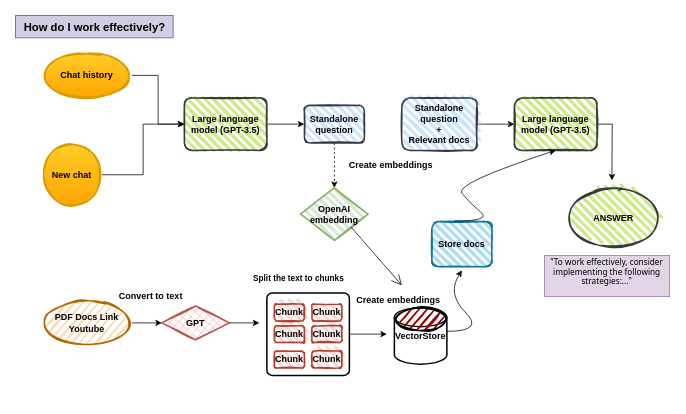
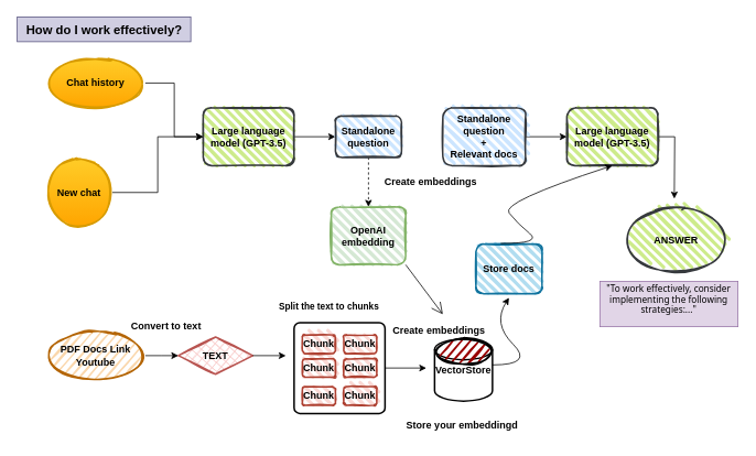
- <mxCell id="25" value="&lt;b&gt;OpenAI embedding&lt;/b&gt;" style="rhombus;whiteSpace=wrap;html=1;strokeWidth=2;fillWeight=4;hachureGap=8;hachureAngle=45;fillColor=#d5e8d4;sketch=1;strokeColor=#82b366;" vertex="1" parent="1"><mxGeometry x="400" y="250" width="90" height="70" as="geometry" /></mxCell>
+ <mxCell id="25" value="&lt;b&gt;OpenAI embedding&lt;/b&gt;" style="rounded=1;whiteSpace=wrap;html=1;strokeWidth=2;fillWeight=4;hachureGap=8;hachureAngle=45;fillColor=#d5e8d4;sketch=1;strokeColor=#82b366;" vertex="1" parent="1"><mxGeometry x="400" y="250" width="90" height="70" as="geometry" /></mxCell>
- <mxCell id="15" value="GPT" style="rhombus;whiteSpace=wrap;html=1;strokeWidth=2;fillWeight=-1;hachureGap=8;fillStyle=cross-hatch;fillColor=#f8cecc;sketch=1;strokeColor=#b85450;gradientColor=#ea6b66;fontStyle=1" vertex="1" parent="1"><mxGeometry x="215" y="407.5" width="90" height="45" as="geometry" /></mxCell>
+ <mxCell id="15" value="TEXT" style="rhombus;whiteSpace=wrap;html=1;strokeWidth=2;fillWeight=-1;hachureGap=8;fillStyle=cross-hatch;fillColor=#f8cecc;sketch=1;strokeColor=#b85450;gradientColor=#ea6b66;fontStyle=1" vertex="1" parent="1"><mxGeometry x="215" y="407.5" width="90" height="45" as="geometry" /></mxCell>
+ <mxCell id="35" value="&lt;b&gt;Store your embeddingd&lt;/b&gt;" style="text;html=1;align=center;verticalAlign=middle;resizable=0;points=[];autosize=1;strokeColor=none;fillColor=none;" vertex="1" parent="1"><mxGeometry x="478" y="500" width="160" height="30" as="geometry" /></mxCell>
